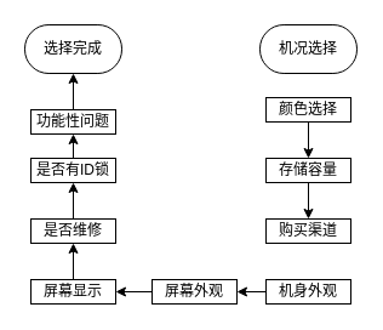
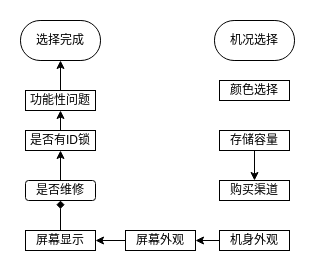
- <mxCell id="5" style="edgeStyle=orthogonalEdgeStyle;rounded=0;orthogonalLoop=1;jettySize=auto;html=1;exitX=0.5;exitY=1;exitDx=0;exitDy=0;entryX=0.5;entryY=0;entryDx=0;entryDy=0;" edge="1" parent="1" source="6" target="4"><mxGeometry relative="1" as="geometry" /></mxCell>
- <mxCell id="18" value="是否维修" style="rounded=0;whiteSpace=wrap;html=1;" parent="1" vertex="1"><mxGeometry x="25" y="180" width="70" height="20" as="geometry" /></mxCell>
+ <mxCell id="18" value="是否维修" style="whiteSpace=wrap;html=1;rounded=1;" parent="1" vertex="1"><mxGeometry x="25" y="180" width="70" height="20" as="geometry" /></mxCell>
- <mxCell id="9" style="edgeStyle=orthogonalEdgeStyle;rounded=0;orthogonalLoop=1;jettySize=auto;html=1;exitX=0.5;exitY=0;exitDx=0;exitDy=0;entryX=0.5;entryY=1;entryDx=0;entryDy=0;" edge="1" parent="1" source="10" target="18"><mxGeometry relative="1" as="geometry" /></mxCell>
+ <mxCell id="9" style="edgeStyle=orthogonalEdgeStyle;rounded=0;orthogonalLoop=1;jettySize=auto;html=1;exitX=0.5;exitY=0;exitDx=0;exitDy=0;entryX=0.5;entryY=1;entryDx=0;entryDy=0;endArrow=diamond;" edge="1" parent="1" source="10" target="18"><mxGeometry relative="1" as="geometry" /></mxCell>
